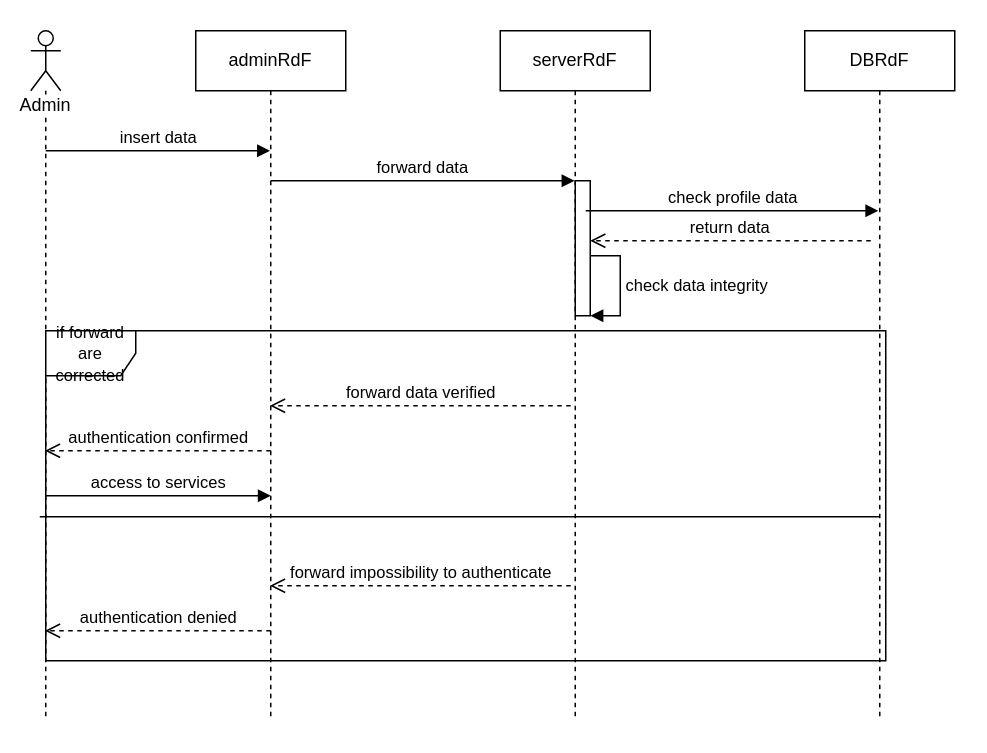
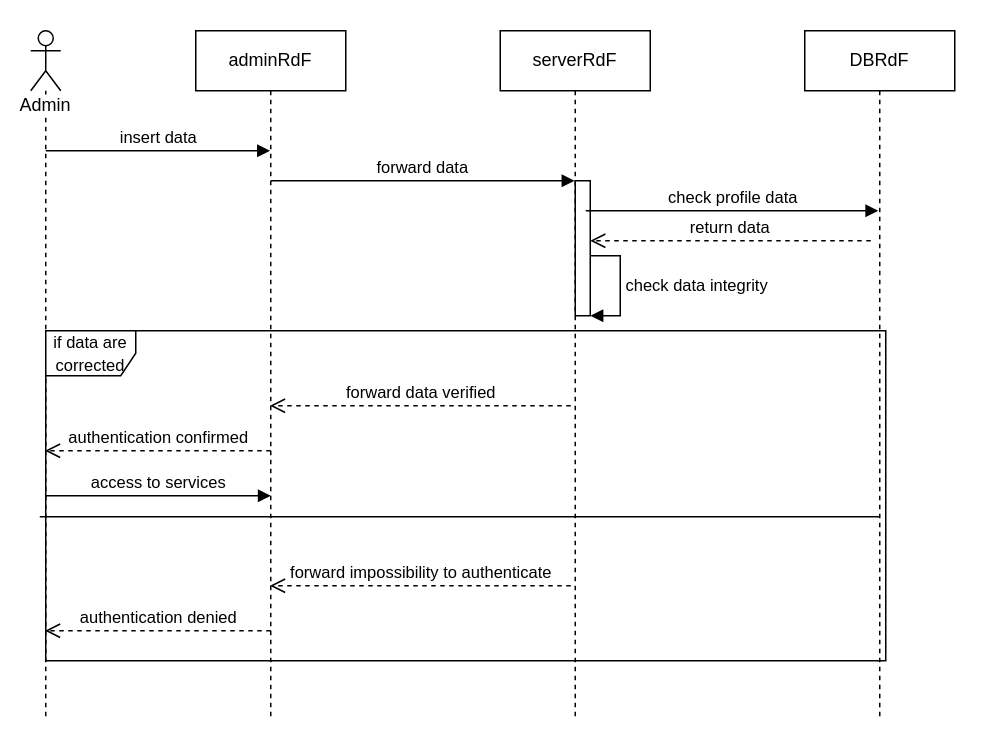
- <mxCell id="14" value="&lt;font style=&quot;font-size: 11px&quot;&gt;if forward are corrected&lt;/font&gt;" style="shape=umlFrame;whiteSpace=wrap;html=1;" parent="1" vertex="1"><mxGeometry x="30" y="220" width="560" height="220" as="geometry" /></mxCell>
+ <mxCell id="14" value="&lt;font style=&quot;font-size: 11px&quot;&gt;if data are corrected&lt;/font&gt;" style="shape=umlFrame;whiteSpace=wrap;html=1;" parent="1" vertex="1"><mxGeometry x="30" y="220" width="560" height="220" as="geometry" /></mxCell>
